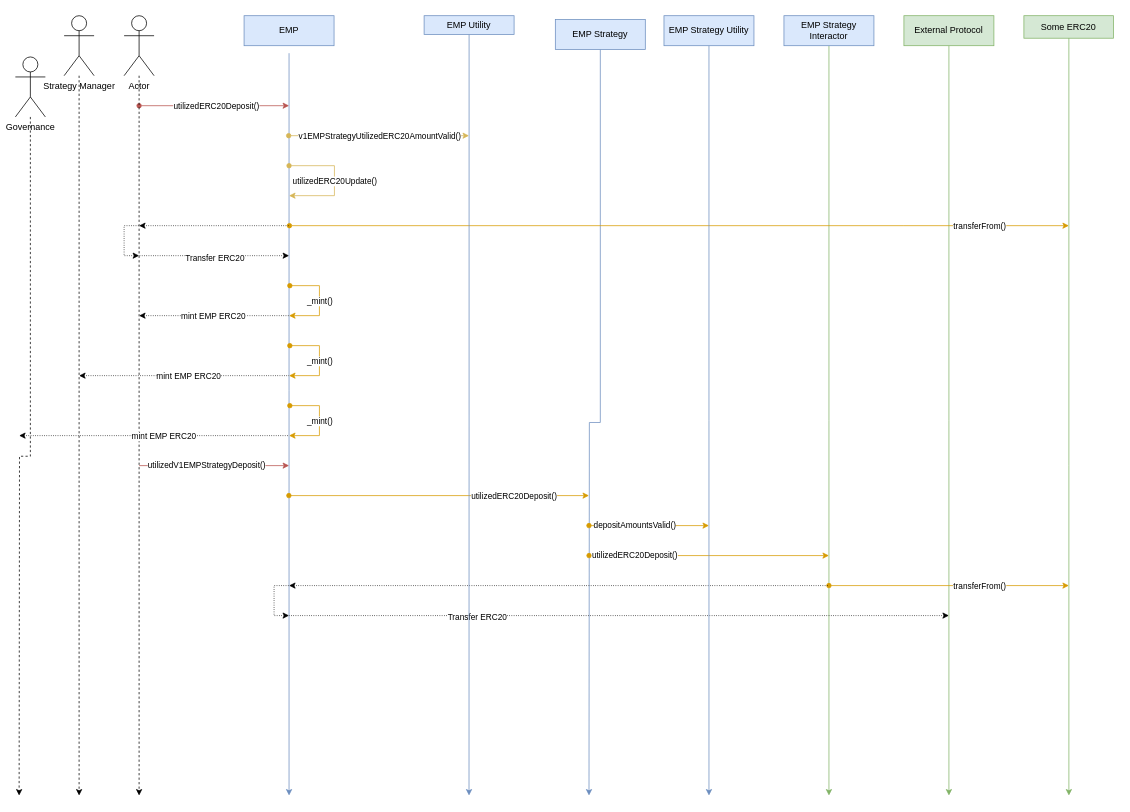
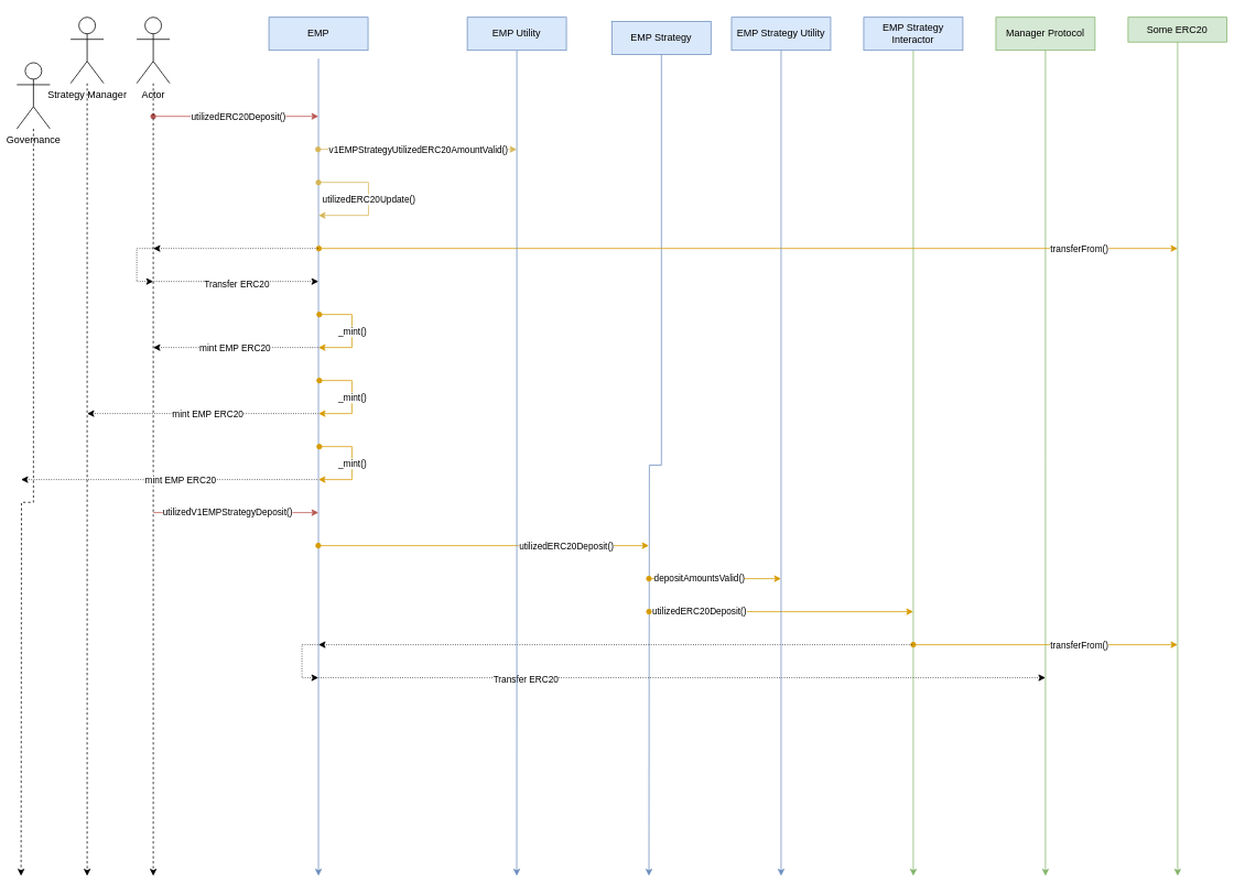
- <mxCell id="40" value="EMP Utility" style="rounded=0;whiteSpace=wrap;html=1;fillColor=#dae8fc;strokeColor=#6c8ebf;" vertex="1" parent="1"><mxGeometry x="565.1" y="20" width="120" height="25" as="geometry" /></mxCell>
+ <mxCell id="40" value="EMP Utility" style="rounded=0;whiteSpace=wrap;html=1;fillColor=#dae8fc;strokeColor=#6c8ebf;" vertex="1" parent="1"><mxGeometry x="565.1" y="20" width="120" height="40" as="geometry" /></mxCell>
- <mxCell id="9" value="External Protocol" style="rounded=0;whiteSpace=wrap;html=1;fillColor=#d5e8d4;strokeColor=#82b366;" parent="1" vertex="1"><mxGeometry x="1205" y="20" width="120" height="40" as="geometry" /></mxCell>
+ <mxCell id="9" value="Manager Protocol" style="rounded=0;whiteSpace=wrap;html=1;fillColor=#d5e8d4;strokeColor=#82b366;" parent="1" vertex="1"><mxGeometry x="1205" y="20" width="120" height="40" as="geometry" /></mxCell>
